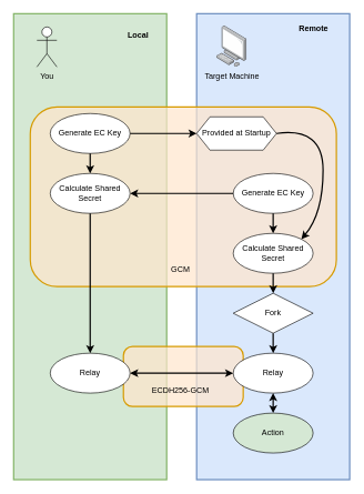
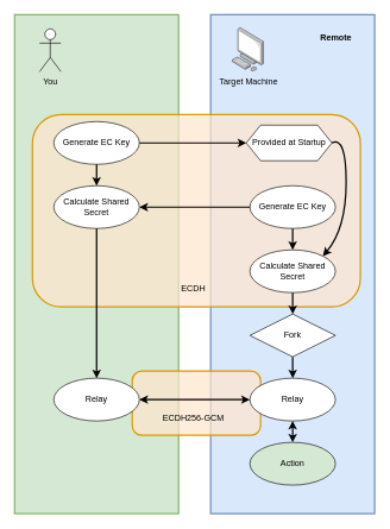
- <mxCell id="13" value="Remote" style="text;html=1;strokeColor=none;fillColor=none;align=right;verticalAlign=middle;whiteSpace=wrap;rounded=0;fontStyle=1" vertex="1" parent="1"><mxGeometry x="435" y="28.2" width="60" height="30" as="geometry" /></mxCell>
+ <mxCell id="13" value="Remote" style="text;html=1;strokeColor=none;fillColor=none;align=right;verticalAlign=middle;whiteSpace=wrap;rounded=0;fontStyle=1" vertex="1" parent="1"><mxGeometry x="435" y="38.2" width="60" height="30" as="geometry" /></mxCell>
- <mxCell id="12" value="Local" style="text;html=1;strokeColor=none;fillColor=none;align=right;verticalAlign=middle;whiteSpace=wrap;rounded=0;fontStyle=1" vertex="1" parent="1"><mxGeometry x="165" y="38.2" width="60" height="30" as="geometry" /></mxCell>
- <mxCell id="17" value="Provided at Startup" style="shape=hexagon;perimeter=hexagonPerimeter2;whiteSpace=wrap;html=1;fixedSize=1;" vertex="1" parent="1"><mxGeometry x="295" y="175" width="120" height="50" as="geometry" /></mxCell>
+ <mxCell id="17" value="Provided at Startup" style="shape=hexagon;perimeter=hexagonPerimeter2;whiteSpace=wrap;html=1;fixedSize=1;" vertex="1" parent="1"><mxGeometry x="345" y="175" width="120" height="50" as="geometry" /></mxCell>
- <mxCell id="20" value="GCM" style="text;html=1;strokeColor=none;fillColor=none;align=center;verticalAlign=middle;whiteSpace=wrap;rounded=0;labelBackgroundColor=none;" vertex="1" parent="1"><mxGeometry x="241" y="390" width="60" height="30" as="geometry" /></mxCell>
+ <mxCell id="20" value="ECDH" style="text;html=1;strokeColor=none;fillColor=none;align=center;verticalAlign=middle;whiteSpace=wrap;rounded=0;labelBackgroundColor=none;" vertex="1" parent="1"><mxGeometry x="241" y="390" width="60" height="30" as="geometry" /></mxCell>
